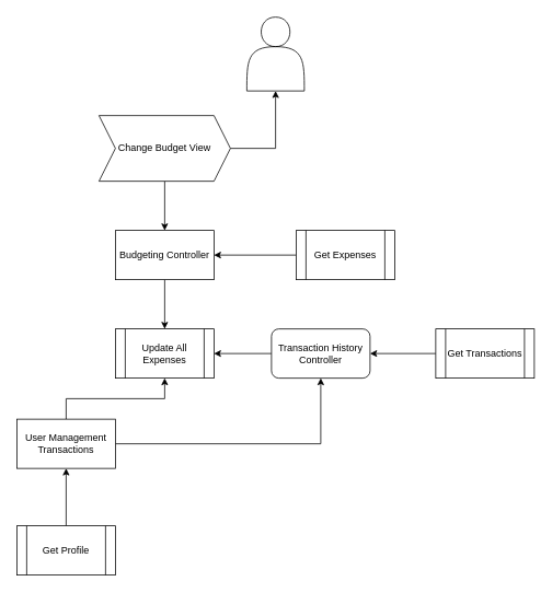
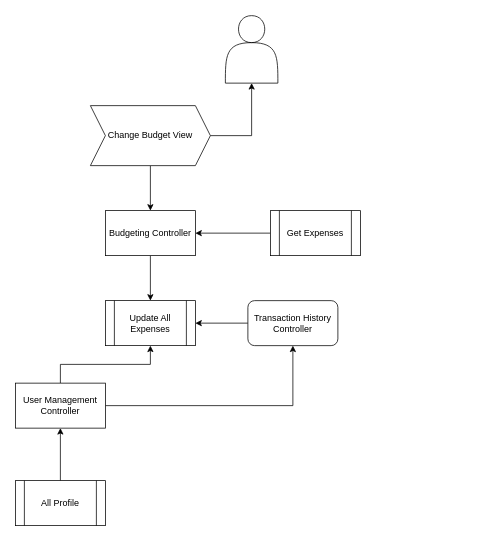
- <mxCell id="11" style="edgeStyle=orthogonalEdgeStyle;rounded=0;orthogonalLoop=1;jettySize=auto;html=1;entryX=1;entryY=0.5;entryDx=0;entryDy=0;" edge="1" parent="1" source="12" target="10"><mxGeometry relative="1" as="geometry" /></mxCell>
- <mxCell id="12" value="Get Transactions" style="shape=process;whiteSpace=wrap;html=1;backgroundOutline=1;" vertex="1" parent="1"><mxGeometry x="530" y="400" width="120" height="60" as="geometry" /></mxCell>
- <mxCell id="15" value="User Management Transactions" style="rounded=0;whiteSpace=wrap;html=1;" vertex="1" parent="1"><mxGeometry x="20" y="510" width="120" height="60" as="geometry" /></mxCell>
+ <mxCell id="15" value="User Management Controller" style="rounded=0;whiteSpace=wrap;html=1;" vertex="1" parent="1"><mxGeometry x="20" y="510" width="120" height="60" as="geometry" /></mxCell>
- <mxCell id="17" value="Get Profile" style="shape=process;whiteSpace=wrap;html=1;backgroundOutline=1;" vertex="1" parent="1"><mxGeometry x="20" y="640" width="120" height="60" as="geometry" /></mxCell>
+ <mxCell id="17" value="All Profile" style="shape=process;whiteSpace=wrap;html=1;backgroundOutline=1;" vertex="1" parent="1"><mxGeometry x="20" y="640" width="120" height="60" as="geometry" /></mxCell>
